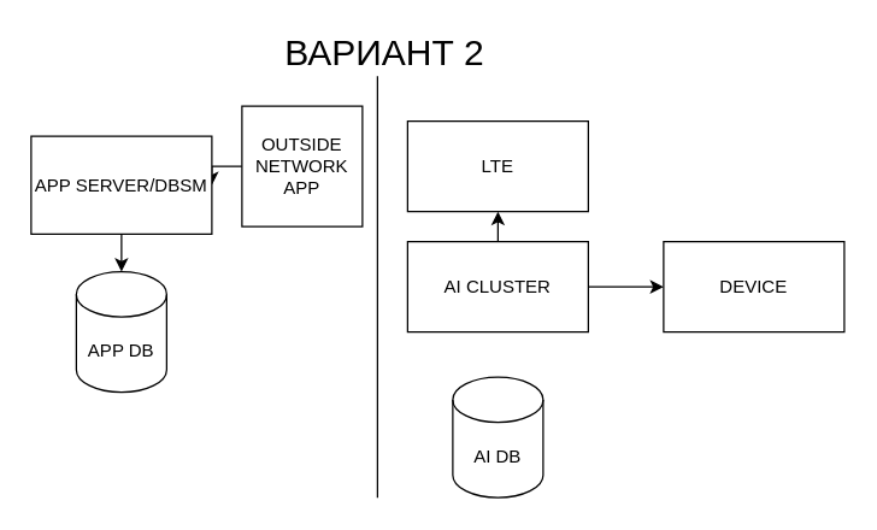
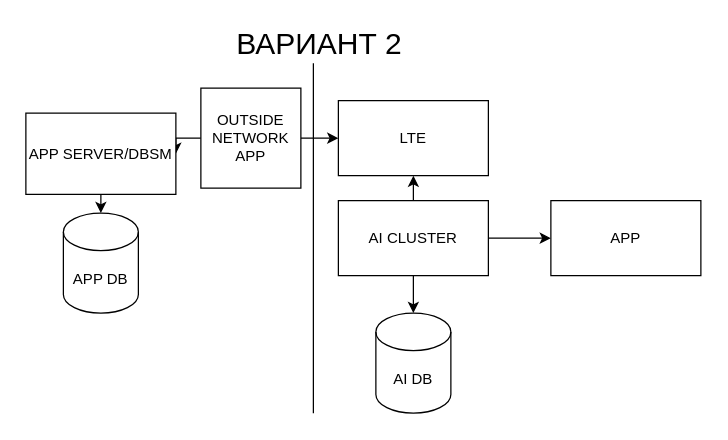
+ <mxCell id="8" value="" style="edgeStyle=orthogonalEdgeStyle;rounded=0;orthogonalLoop=1;jettySize=auto;html=1;" edge="1" parent="1" source="10" target="2"><mxGeometry relative="1" as="geometry" /></mxCell>
- <mxCell id="7" value="DEVICE" style="rounded=0;whiteSpace=wrap;html=1;" vertex="1" parent="1"><mxGeometry x="440" y="160" width="120" height="60" as="geometry" /></mxCell>
+ <mxCell id="7" value="APP" style="rounded=0;whiteSpace=wrap;html=1;" vertex="1" parent="1"><mxGeometry x="440" y="160" width="120" height="60" as="geometry" /></mxCell>
- <mxCell id="12" value="APP DB" style="shape=cylinder3;whiteSpace=wrap;html=1;boundedLbl=1;backgroundOutline=1;size=15;" vertex="1" parent="1"><mxGeometry x="50" y="180" width="60" height="80" as="geometry" /></mxCell>
+ <mxCell id="12" value="APP DB" style="shape=cylinder3;whiteSpace=wrap;html=1;boundedLbl=1;backgroundOutline=1;size=15;" vertex="1" parent="1"><mxGeometry x="50" y="170" width="60" height="80" as="geometry" /></mxCell>
+ <mxCell id="3" value="" style="edgeStyle=orthogonalEdgeStyle;rounded=0;orthogonalLoop=1;jettySize=auto;html=1;" edge="1" parent="1" source="4" target="11"><mxGeometry relative="1" as="geometry" /></mxCell>
